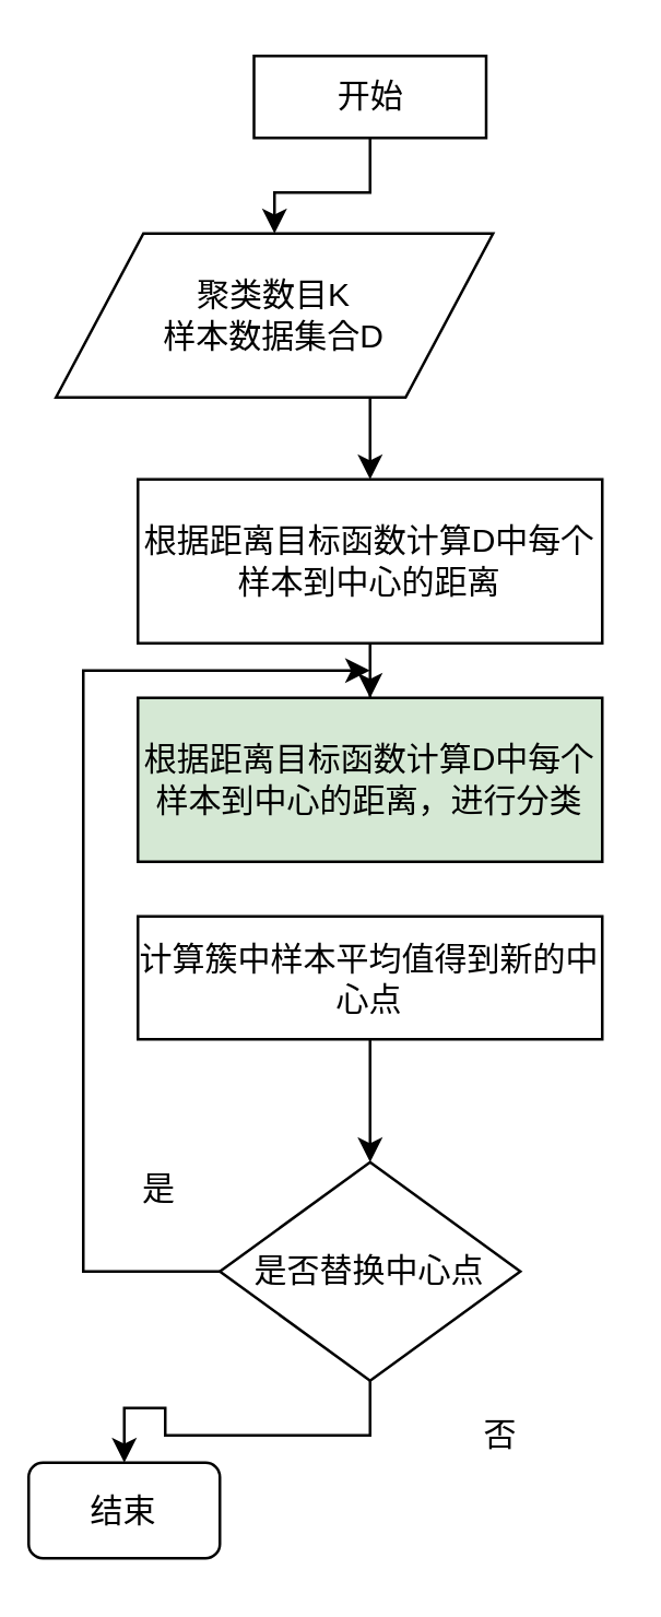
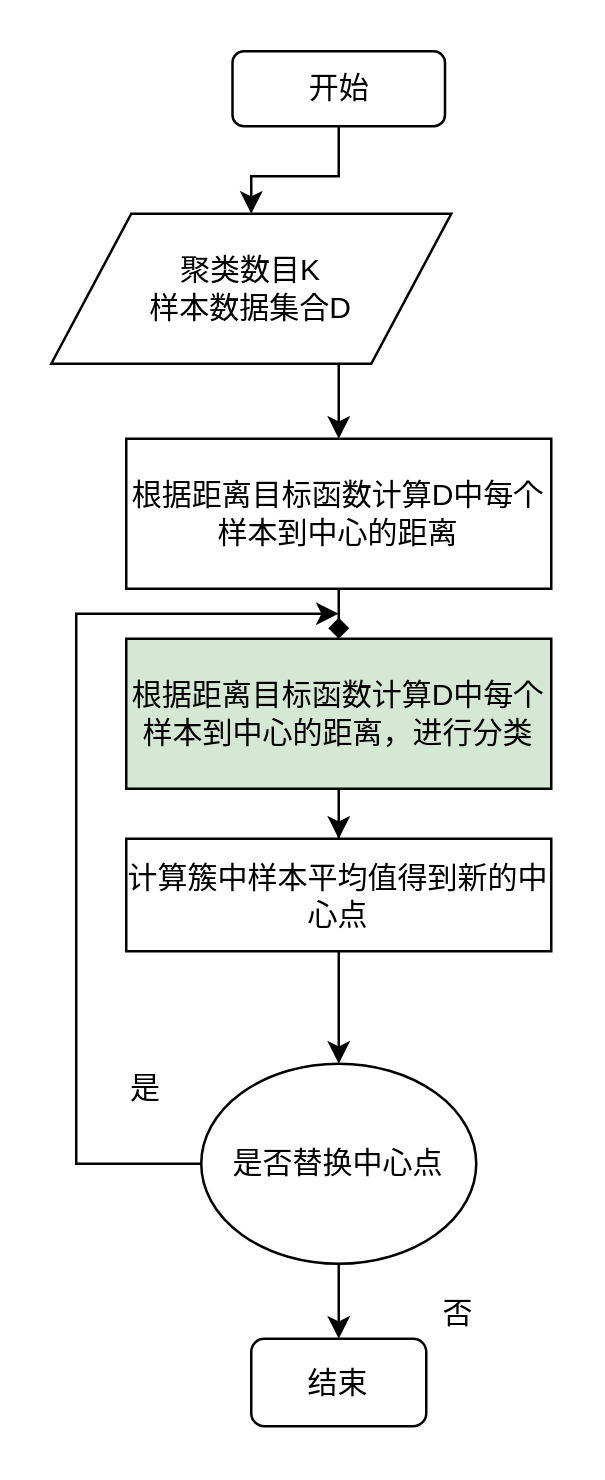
- <mxCell id="17" value="开始" style="whiteSpace=wrap;html=1;rounded=0;" vertex="1" parent="1"><mxGeometry x="92.5" y="20" width="85" height="30" as="geometry" /></mxCell>
+ <mxCell id="17" value="开始" style="rounded=1;whiteSpace=wrap;html=1;" vertex="1" parent="1"><mxGeometry x="92.5" y="20" width="85" height="30" as="geometry" /></mxCell>
- <mxCell id="3" value="" style="edgeStyle=orthogonalEdgeStyle;rounded=0;orthogonalLoop=1;jettySize=auto;html=1;" edge="1" parent="1" source="8" target="5"><mxGeometry relative="1" as="geometry" /></mxCell>
+ <mxCell id="3" value="" style="edgeStyle=orthogonalEdgeStyle;rounded=0;orthogonalLoop=1;jettySize=auto;html=1;endArrow=diamond;" edge="1" parent="1" source="8" target="5"><mxGeometry relative="1" as="geometry" /></mxCell>
+ <mxCell id="4" value="" style="edgeStyle=orthogonalEdgeStyle;rounded=0;orthogonalLoop=1;jettySize=auto;html=1;" edge="1" parent="1" source="5" target="7"><mxGeometry relative="1" as="geometry" /></mxCell>
- <mxCell id="12" value="是否替换中心点" style="rhombus;whiteSpace=wrap;html=1;" vertex="1" parent="1"><mxGeometry x="80" y="425" width="110" height="80" as="geometry" /></mxCell>
+ <mxCell id="12" value="是否替换中心点" style="ellipse;whiteSpace=wrap;html=1;" vertex="1" parent="1"><mxGeometry x="80" y="425" width="110" height="80" as="geometry" /></mxCell>
- <mxCell id="15" value="结束" style="rounded=1;whiteSpace=wrap;html=1;direction=north;" vertex="1" parent="1"><mxGeometry x="10" y="535" width="70" height="35" as="geometry" /></mxCell>
+ <mxCell id="15" value="结束" style="rounded=1;whiteSpace=wrap;html=1;direction=north;" vertex="1" parent="1"><mxGeometry x="100" y="535" width="70" height="35" as="geometry" /></mxCell>
